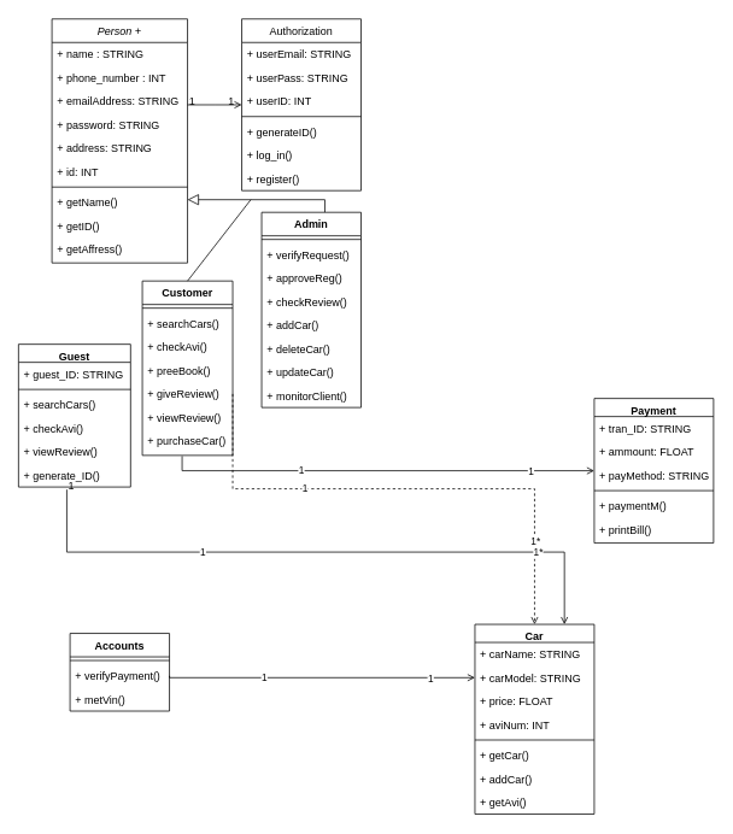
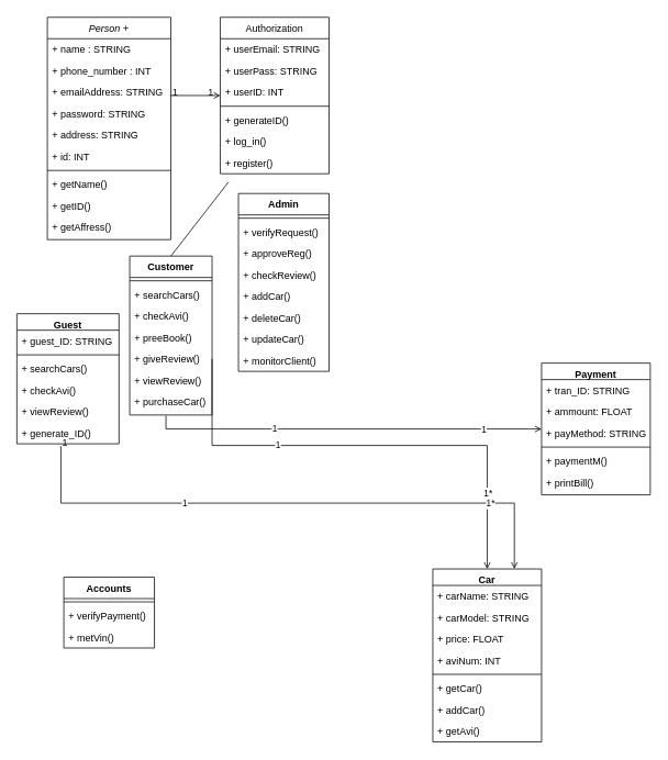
- <mxCell id="21" value="" style="endArrow=block;endSize=10;endFill=0;shadow=0;strokeWidth=1;rounded=0;edgeStyle=elbowEdgeStyle;elbow=vertical;exitX=0.636;exitY=0;exitDx=0;exitDy=0;exitPerimeter=0;" parent="1" source="33" target="2" edge="1"><mxGeometry width="160" relative="1" as="geometry"><mxPoint x="197" y="143" as="sourcePoint" /><mxPoint x="197" y="143" as="targetPoint" /><Array as="points"><mxPoint x="257" y="220" /></Array></mxGeometry></mxCell>
- <mxCell id="55" value="" style="endArrow=open;shadow=0;strokeWidth=1;rounded=0;endFill=1;edgeStyle=elbowEdgeStyle;elbow=vertical;exitX=1;exitY=0.5;exitDx=0;exitDy=0;dashed=1;" edge="1" parent="1" source="18" target="46"><mxGeometry x="0.5" y="41" relative="1" as="geometry"><mxPoint x="297" y="535" as="sourcePoint" /><mxPoint x="259.364" y="635.59" as="targetPoint" /><mxPoint x="-40" y="32" as="offset" /><Array as="points"><mxPoint x="287" y="540" /><mxPoint x="197" y="610" /><mxPoint x="203" y="530" /></Array></mxGeometry></mxCell>
+ <mxCell id="55" value="" style="endArrow=open;shadow=0;strokeWidth=1;rounded=0;endFill=1;edgeStyle=elbowEdgeStyle;elbow=vertical;exitX=1;exitY=0.5;exitDx=0;exitDy=0;" edge="1" parent="1" source="18" target="46"><mxGeometry x="0.5" y="41" relative="1" as="geometry"><mxPoint x="297" y="535" as="sourcePoint" /><mxPoint x="259.364" y="635.59" as="targetPoint" /><mxPoint x="-40" y="32" as="offset" /><Array as="points"><mxPoint x="287" y="540" /><mxPoint x="197" y="610" /><mxPoint x="203" y="530" /></Array></mxGeometry></mxCell>
- <mxCell id="65" value="" style="endArrow=open;shadow=0;strokeWidth=1;rounded=0;endFill=1;edgeStyle=elbowEdgeStyle;elbow=vertical;exitX=1;exitY=0.5;exitDx=0;exitDy=0;entryX=0;entryY=0.5;entryDx=0;entryDy=0;" edge="1" parent="1" source="44" target="48"><mxGeometry x="0.5" y="41" relative="1" as="geometry"><mxPoint x="157" y="522" as="sourcePoint" /><mxPoint x="317" y="660" as="targetPoint" /><mxPoint x="-40" y="32" as="offset" /><Array as="points"><mxPoint x="357" y="749" /><mxPoint x="213" y="540" /></Array></mxGeometry></mxCell>
- <mxCell id="66" value="1" style="edgeLabel;html=1;align=center;verticalAlign=middle;resizable=0;points=[];" vertex="1" connectable="0" parent="65"><mxGeometry x="-0.375" y="1" relative="1" as="geometry"><mxPoint as="offset" /></mxGeometry></mxCell>
- <mxCell id="67" value="1" style="edgeLabel;html=1;align=center;verticalAlign=middle;resizable=0;points=[];" vertex="1" connectable="0" parent="65"><mxGeometry x="0.685" relative="1" as="geometry"><mxPoint x="4" as="offset" /></mxGeometry></mxCell>
